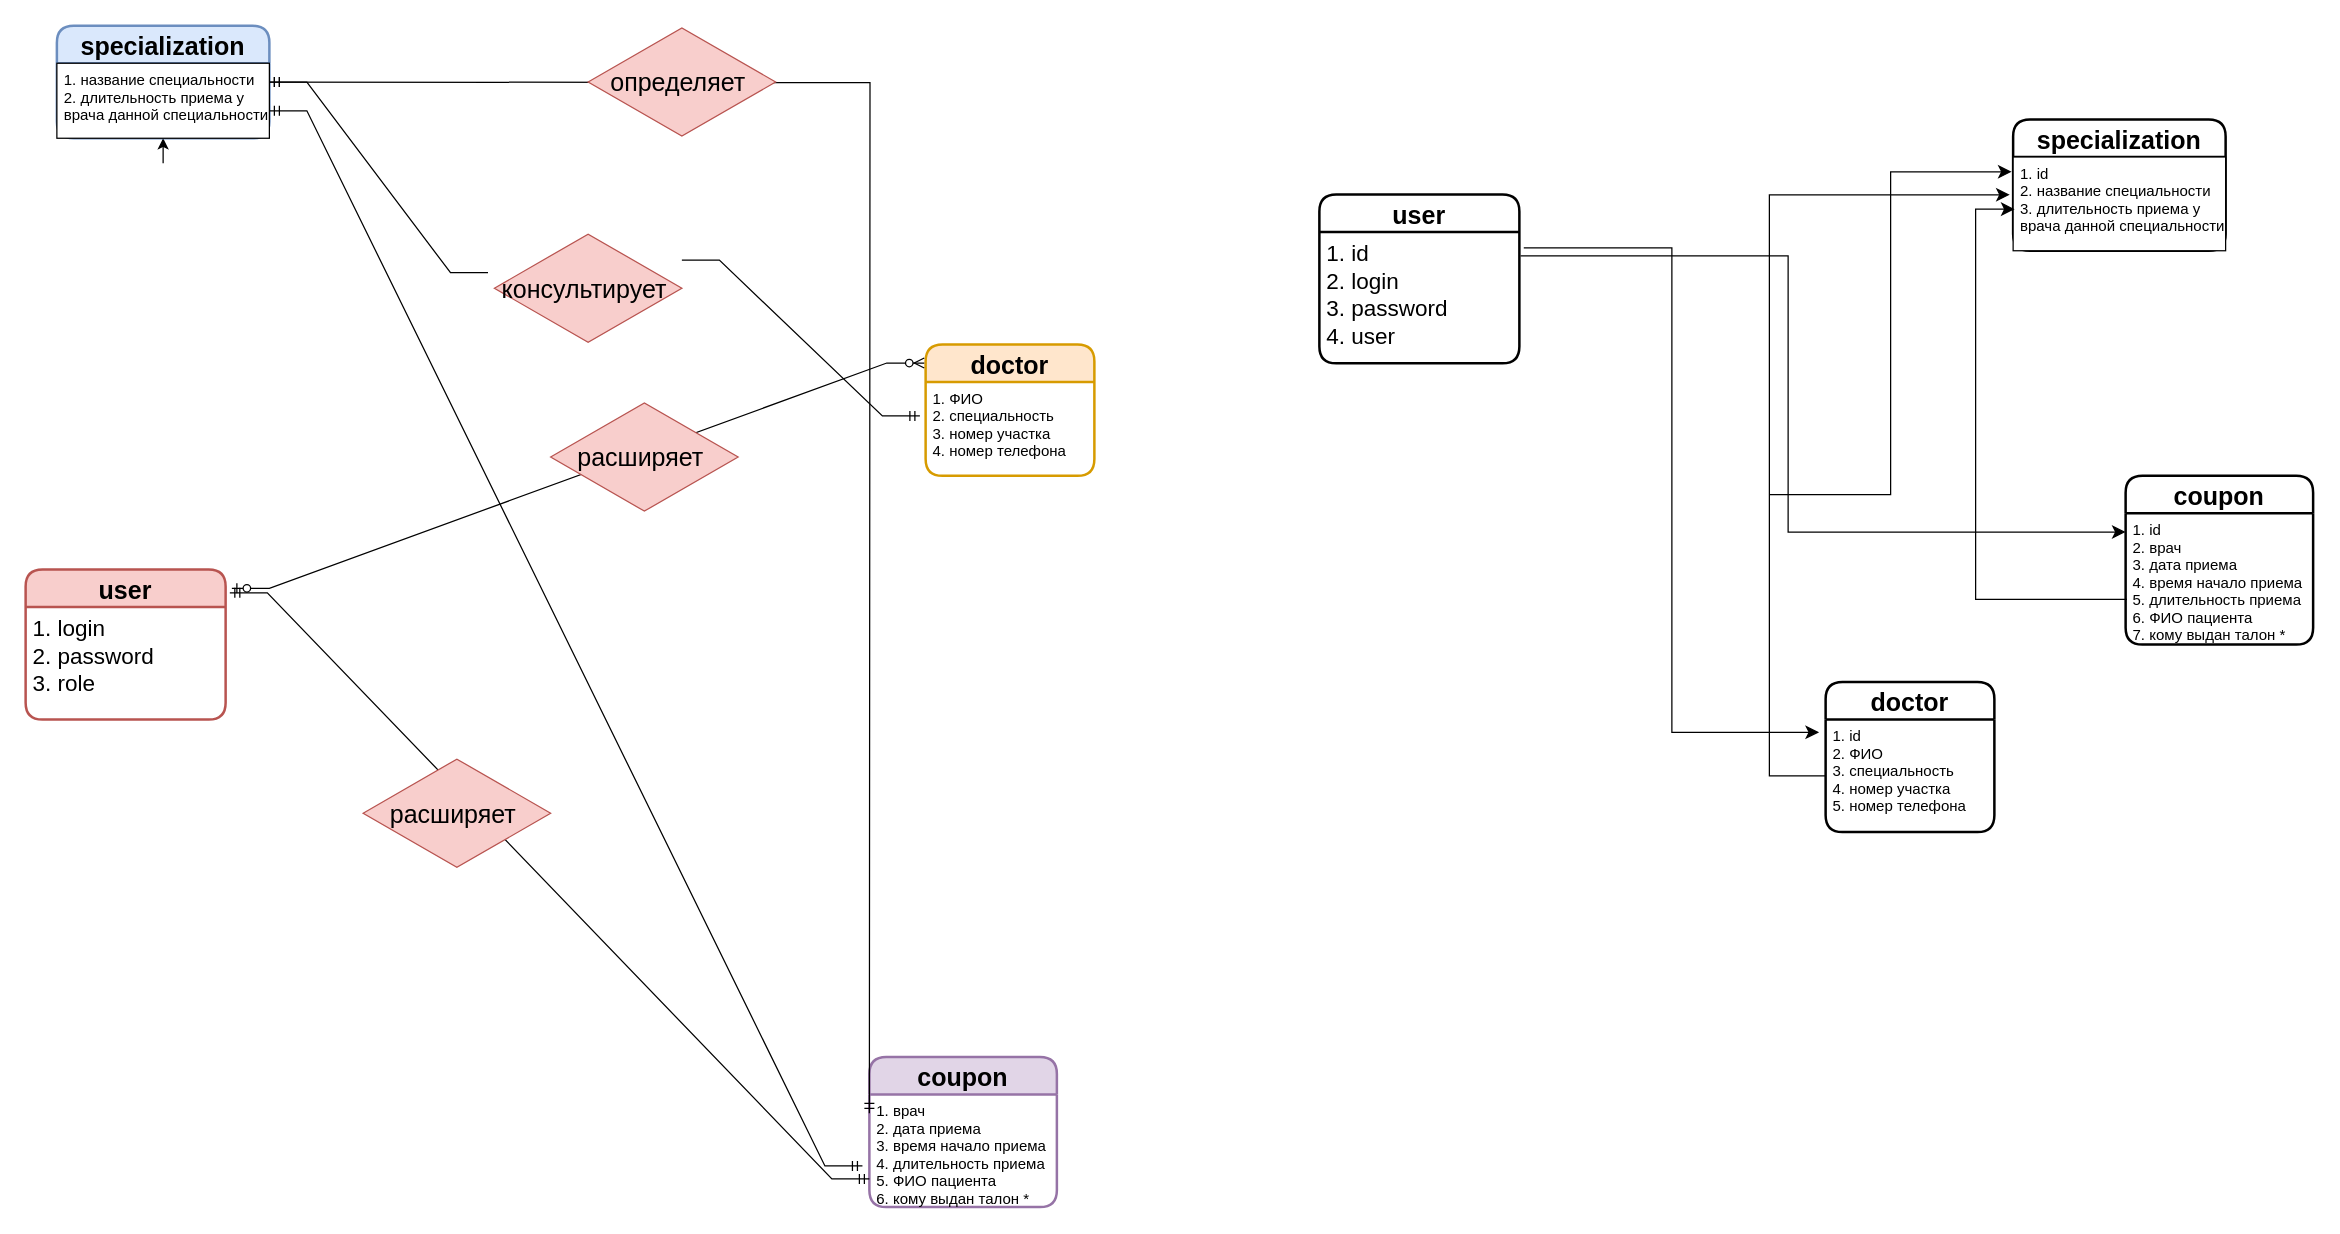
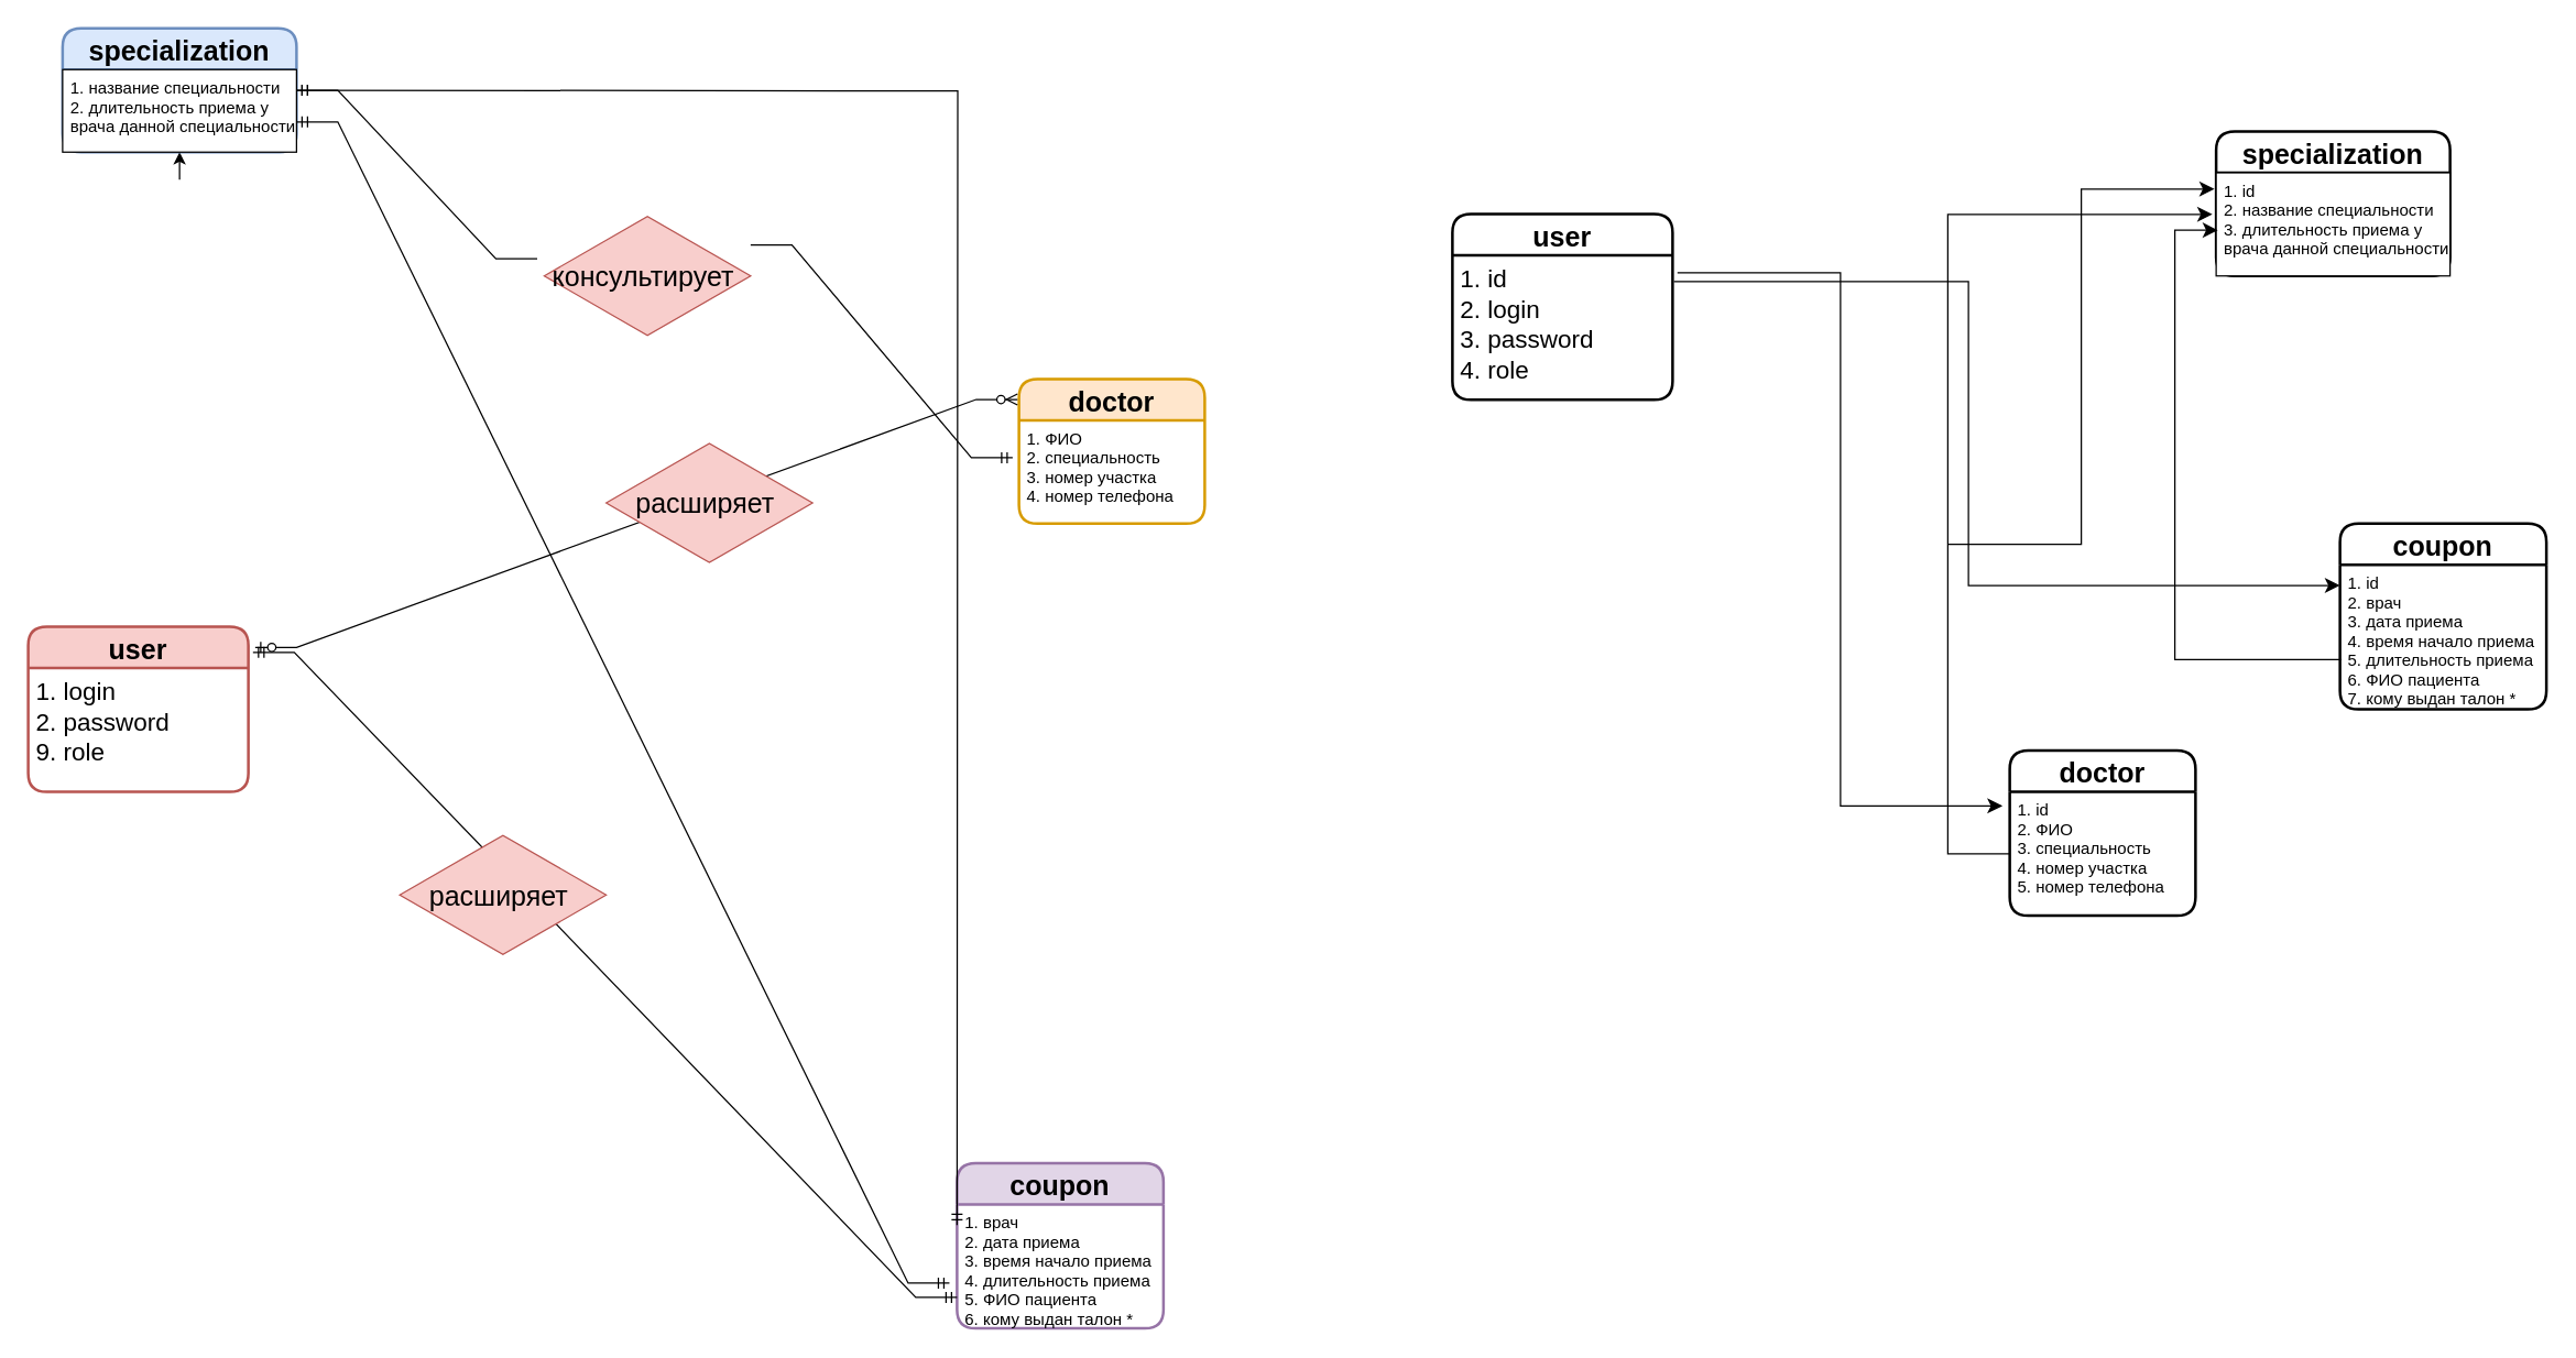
- <mxCell id="20" value="определяет&amp;nbsp;" style="html=1;whiteSpace=wrap;aspect=fixed;shape=isoRectangle;fontSize=20;fillColor=#f8cecc;strokeColor=#b85450;" vertex="1" parent="1"><mxGeometry x="470" y="20" width="150" height="90" as="geometry" /></mxCell>
- <mxCell id="22" value="1. id &#10;2. login&#10;3. password&#10;4. user " style="align=left;strokeColor=none;fillColor=none;spacingLeft=4;fontSize=18;verticalAlign=top;resizable=0;rotatable=0;part=1;" vertex="1" parent="21"><mxGeometry y="30" width="160" height="105" as="geometry" /></mxCell>
+ <mxCell id="22" value="1. id &#10;2. login&#10;3. password&#10;4. role " style="align=left;strokeColor=none;fillColor=none;spacingLeft=4;fontSize=18;verticalAlign=top;resizable=0;rotatable=0;part=1;" vertex="1" parent="21"><mxGeometry y="30" width="160" height="105" as="geometry" /></mxCell>
- <mxCell id="19" value="консультирует&amp;nbsp;" style="html=1;whiteSpace=wrap;aspect=fixed;shape=isoRectangle;fontSize=20;fillColor=#f8cecc;strokeColor=#b85450;" vertex="1" parent="1"><mxGeometry x="395" y="185" width="150" height="90" as="geometry" /></mxCell>
+ <mxCell id="19" value="консультирует&amp;nbsp;" style="html=1;whiteSpace=wrap;aspect=fixed;shape=isoRectangle;fontSize=20;fillColor=#f8cecc;strokeColor=#b85450;" vertex="1" parent="1"><mxGeometry x="395" y="155" width="150" height="90" as="geometry" /></mxCell>
- <mxCell id="4" value="1. login&#10;2. password&#10;3. role " style="align=left;strokeColor=none;fillColor=none;spacingLeft=4;fontSize=18;verticalAlign=top;resizable=0;rotatable=0;part=1;" vertex="1" parent="3"><mxGeometry y="30" width="160" height="90" as="geometry" /></mxCell>
+ <mxCell id="4" value="1. login&#10;2. password&#10;9. role " style="align=left;strokeColor=none;fillColor=none;spacingLeft=4;fontSize=18;verticalAlign=top;resizable=0;rotatable=0;part=1;" vertex="1" parent="3"><mxGeometry y="30" width="160" height="90" as="geometry" /></mxCell>
